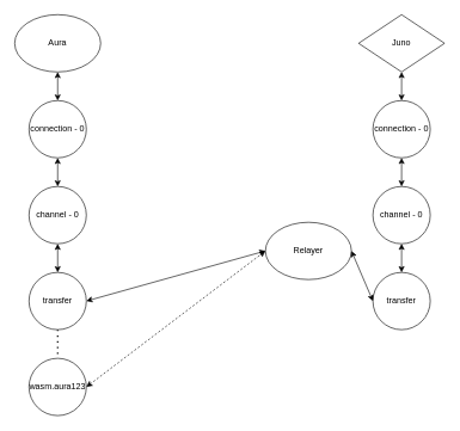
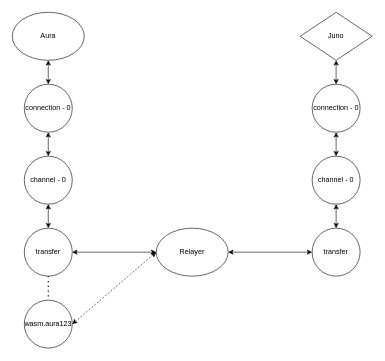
- <mxCell id="18" value="Relayer" style="ellipse;whiteSpace=wrap;html=1;" vertex="1" parent="1"><mxGeometry x="370" y="310" width="120" height="80" as="geometry" /></mxCell>
+ <mxCell id="18" value="Relayer" style="ellipse;whiteSpace=wrap;html=1;" vertex="1" parent="1"><mxGeometry x="260" y="380" width="120" height="80" as="geometry" /></mxCell>
